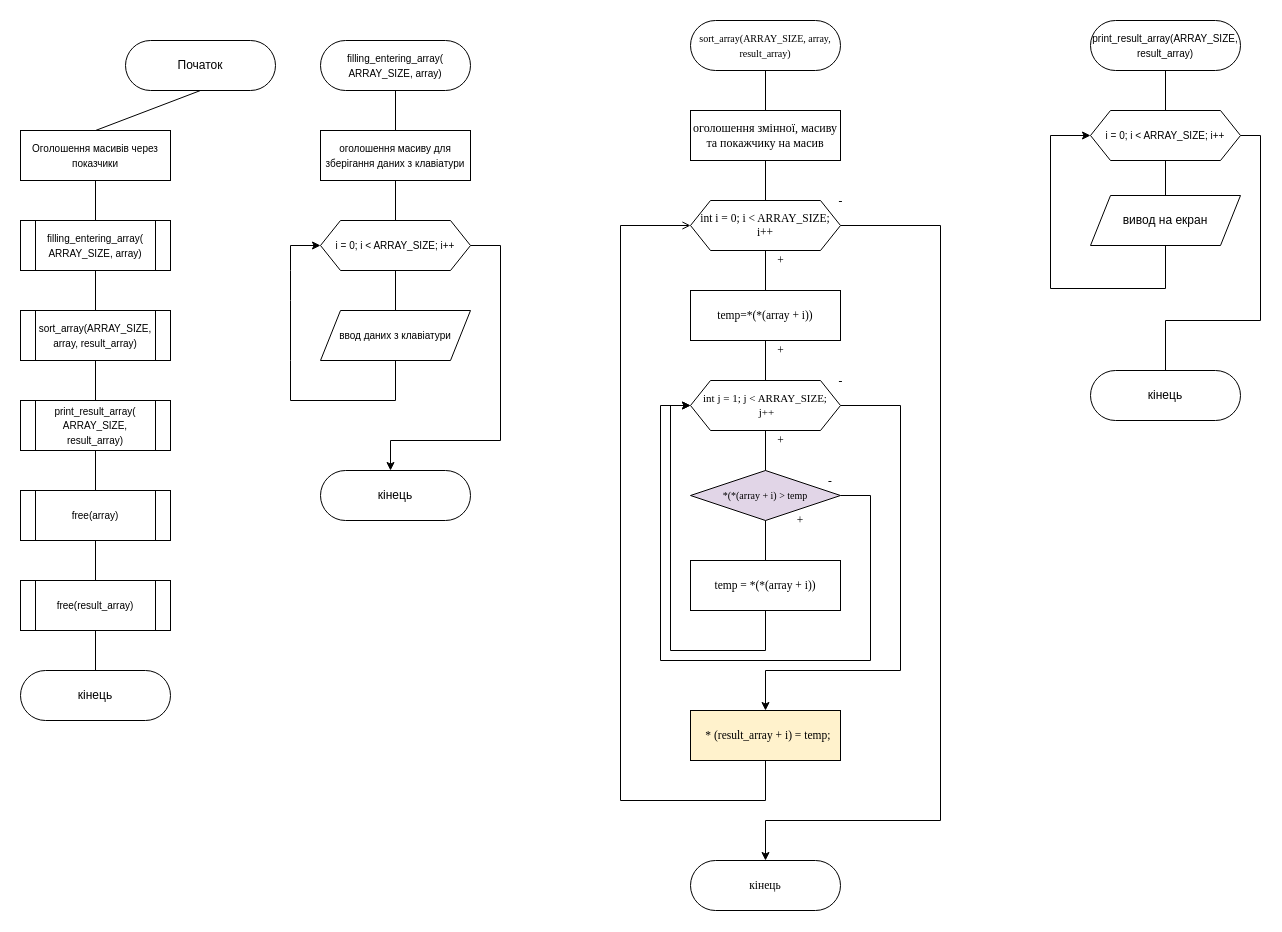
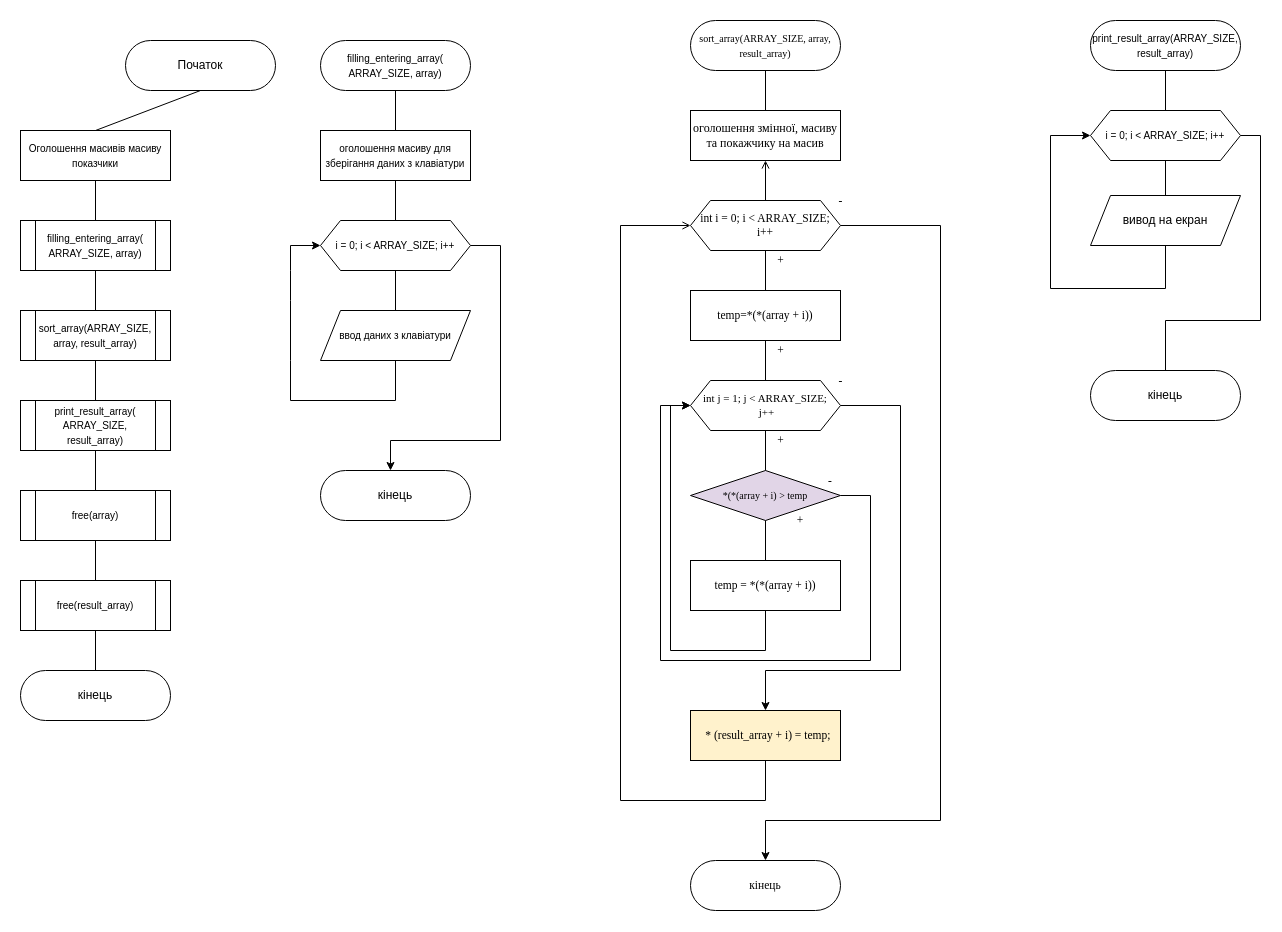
- <mxCell id="4" value="&lt;font style=&quot;font-size: 10px&quot;&gt;Оголошення масивів через показчики&lt;/font&gt;" style="rounded=0;whiteSpace=wrap;html=1;" vertex="1" parent="1"><mxGeometry x="20" y="130" width="150" height="50" as="geometry" /></mxCell>
+ <mxCell id="4" value="&lt;font style=&quot;font-size: 10px&quot;&gt;Оголошення масивів масиву показчики&lt;/font&gt;" style="rounded=0;whiteSpace=wrap;html=1;" vertex="1" parent="1"><mxGeometry x="20" y="130" width="150" height="50" as="geometry" /></mxCell>
- <mxCell id="32" value="" style="endArrow=none;html=1;fontFamily=Times New Roman;entryX=0.5;entryY=1;entryDx=0;entryDy=0;exitX=0.5;exitY=0;exitDx=0;exitDy=0;" edge="1" parent="1" source="31" target="29"><mxGeometry width="50" height="50" relative="1" as="geometry"><mxPoint x="830" y="230" as="sourcePoint" /><mxPoint x="880" y="180" as="targetPoint" /></mxGeometry></mxCell>
+ <mxCell id="32" value="" style="endArrow=open;html=1;fontFamily=Times New Roman;entryX=0.5;entryY=1;entryDx=0;entryDy=0;exitX=0.5;exitY=0;exitDx=0;exitDy=0;" edge="1" parent="1" source="31" target="29"><mxGeometry width="50" height="50" relative="1" as="geometry"><mxPoint x="830" y="230" as="sourcePoint" /><mxPoint x="880" y="180" as="targetPoint" /></mxGeometry></mxCell>
